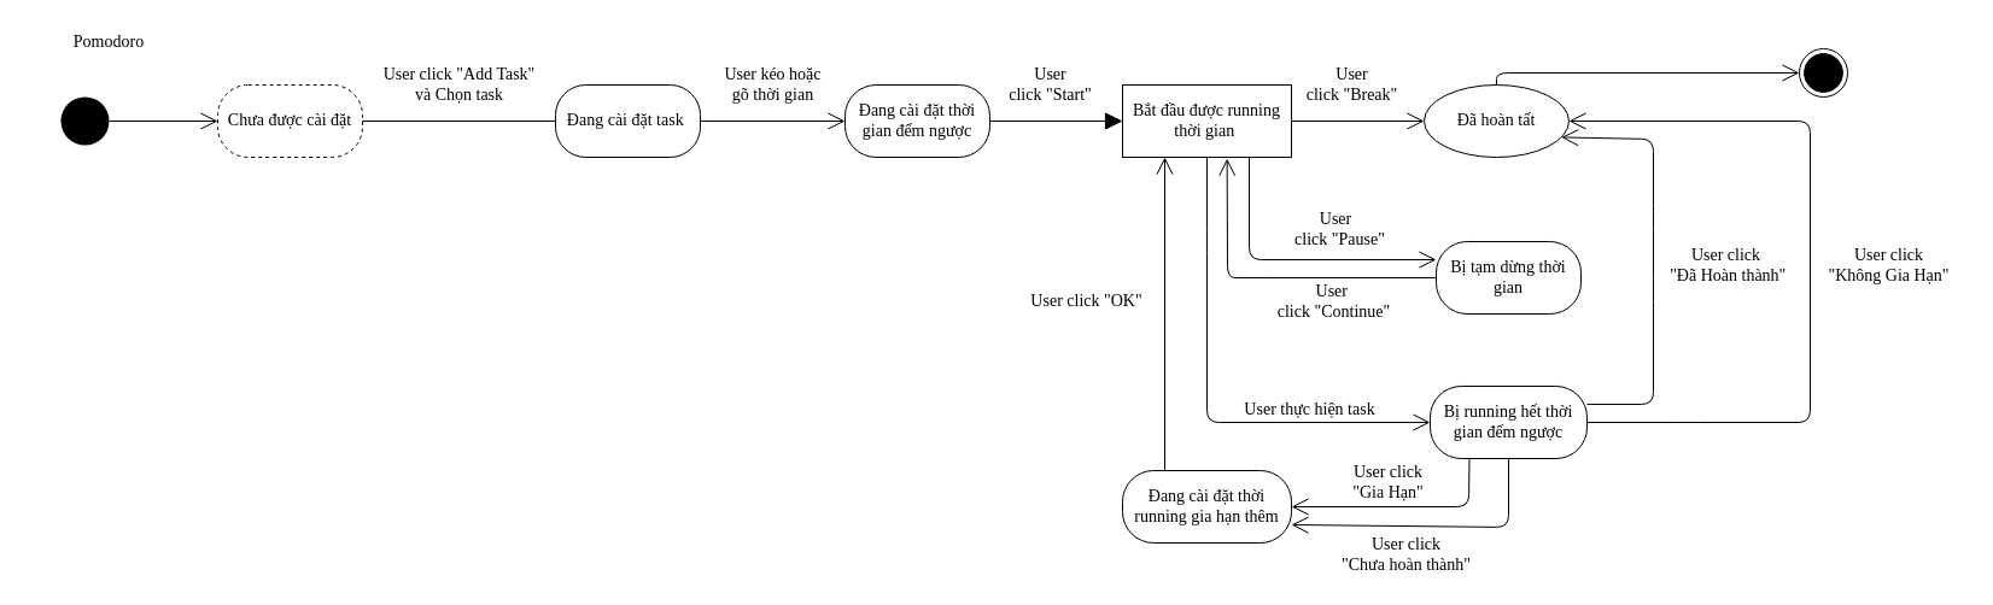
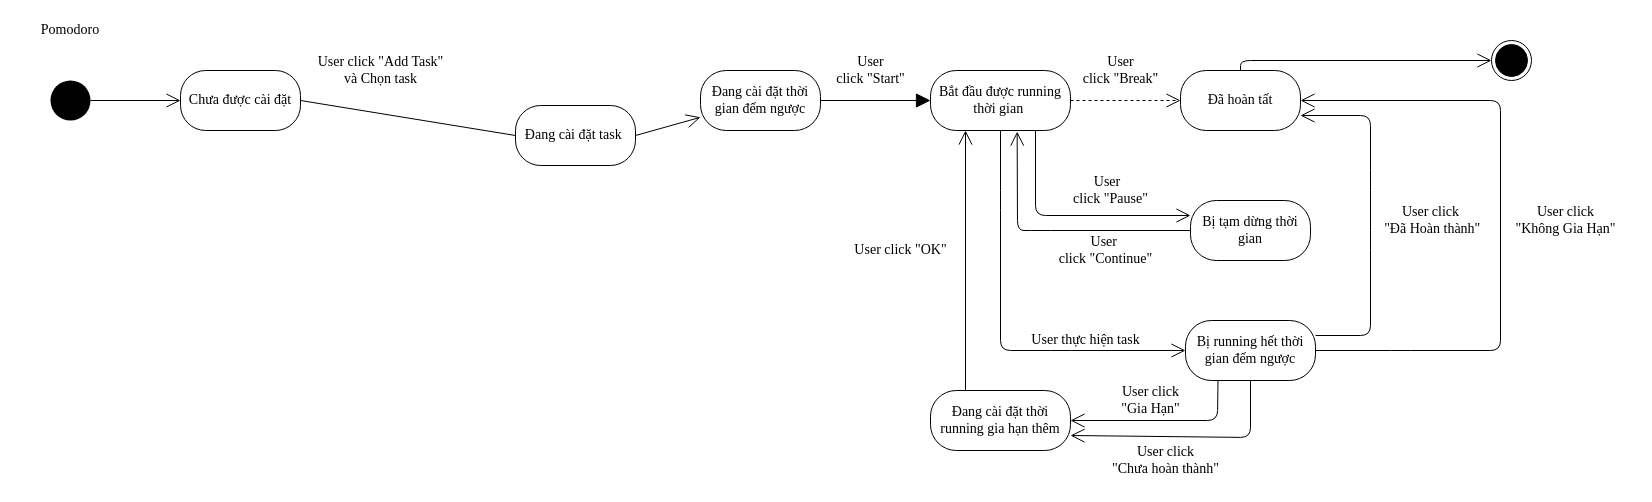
- <mxCell id="38" value="Pomodoro" style="text;html=1;strokeColor=none;fillColor=none;align=center;verticalAlign=middle;whiteSpace=wrap;rounded=0;fontFamily=Verdana;fontSize=14;" parent="1" vertex="1"><mxGeometry x="40" y="25" width="100" height="20" as="geometry" /></mxCell>
+ <mxCell id="38" value="Pomodoro" style="text;html=1;strokeColor=none;fillColor=none;align=center;verticalAlign=middle;whiteSpace=wrap;rounded=0;fontFamily=Verdana;fontSize=14;" parent="1" vertex="1"><mxGeometry x="20" y="20" width="100" height="20" as="geometry" /></mxCell>
- <mxCell id="13" value="User kéo hoặc &lt;br style=&quot;font-size: 14px;&quot;&gt;gõ thời gian" style="text;html=1;align=center;verticalAlign=middle;resizable=0;points=[];autosize=1;fontFamily=Verdana;fontSize=14;" parent="1" vertex="1"><mxGeometry x="580" y="50" width="120" height="40" as="geometry" /></mxCell>
- <mxCell id="36" value="Chưa được cài đặt" style="rounded=1;whiteSpace=wrap;html=1;arcSize=42;fontFamily=Verdana;fontSize=14;dashed=1;" parent="1" vertex="1"><mxGeometry x="180" y="70" width="120" height="60" as="geometry" /></mxCell>
+ <mxCell id="36" value="Chưa được cài đặt" style="rounded=1;whiteSpace=wrap;html=1;arcSize=42;fontFamily=Verdana;fontSize=14;" parent="1" vertex="1"><mxGeometry x="180" y="70" width="120" height="60" as="geometry" /></mxCell>
- <mxCell id="3" value="Đang cài đặt task&amp;nbsp;" style="rounded=1;whiteSpace=wrap;html=1;arcSize=42;fontFamily=Verdana;fontSize=14;" parent="1" vertex="1"><mxGeometry x="460" y="70" width="120" height="60" as="geometry" /></mxCell>
+ <mxCell id="3" value="Đang cài đặt task&amp;nbsp;" style="rounded=1;whiteSpace=wrap;html=1;arcSize=42;fontFamily=Verdana;fontSize=14;" parent="1" vertex="1"><mxGeometry x="515" y="105" width="120" height="60" as="geometry" /></mxCell>
- <mxCell id="9" value="Bắt đầu được running thời gian&amp;nbsp;" style="whiteSpace=wrap;html=1;arcSize=43;fontFamily=Verdana;fontSize=14;rounded=0;" parent="1" vertex="1"><mxGeometry x="930" y="70" width="140" height="60" as="geometry" /></mxCell>
+ <mxCell id="9" value="Bắt đầu được running thời gian&amp;nbsp;" style="rounded=1;whiteSpace=wrap;html=1;arcSize=43;fontFamily=Verdana;fontSize=14;" parent="1" vertex="1"><mxGeometry x="930" y="70" width="140" height="60" as="geometry" /></mxCell>
- <mxCell id="10" value="" style="endArrow=open;endFill=1;endSize=12;html=1;exitX=1;exitY=0.5;exitDx=0;exitDy=0;entryX=0;entryY=0.5;entryDx=0;entryDy=0;fontFamily=Verdana;fontSize=14;" parent="1" source="9" target="8" edge="1"><mxGeometry relative="1" as="geometry"><mxPoint x="710" y="380" as="sourcePoint" /><mxPoint x="529.5" y="350" as="targetPoint" /></mxGeometry></mxCell>
+ <mxCell id="10" value="" style="endArrow=open;endFill=1;endSize=12;html=1;exitX=1;exitY=0.5;exitDx=0;exitDy=0;entryX=0;entryY=0.5;entryDx=0;entryDy=0;fontFamily=Verdana;fontSize=14;dashed=1;" parent="1" source="9" target="8" edge="1"><mxGeometry relative="1" as="geometry"><mxPoint x="710" y="380" as="sourcePoint" /><mxPoint x="529.5" y="350" as="targetPoint" /></mxGeometry></mxCell>
- <mxCell id="8" value="Đã hoàn tất" style="ellipse;whiteSpace=wrap;html=1;arcSize=43;fontFamily=Verdana;fontSize=14;" parent="1" vertex="1"><mxGeometry x="1180" y="70" width="120" height="60" as="geometry" /></mxCell>
+ <mxCell id="8" value="Đã hoàn tất" style="rounded=1;whiteSpace=wrap;html=1;arcSize=43;fontFamily=Verdana;fontSize=14;" parent="1" vertex="1"><mxGeometry x="1180" y="70" width="120" height="60" as="geometry" /></mxCell>
